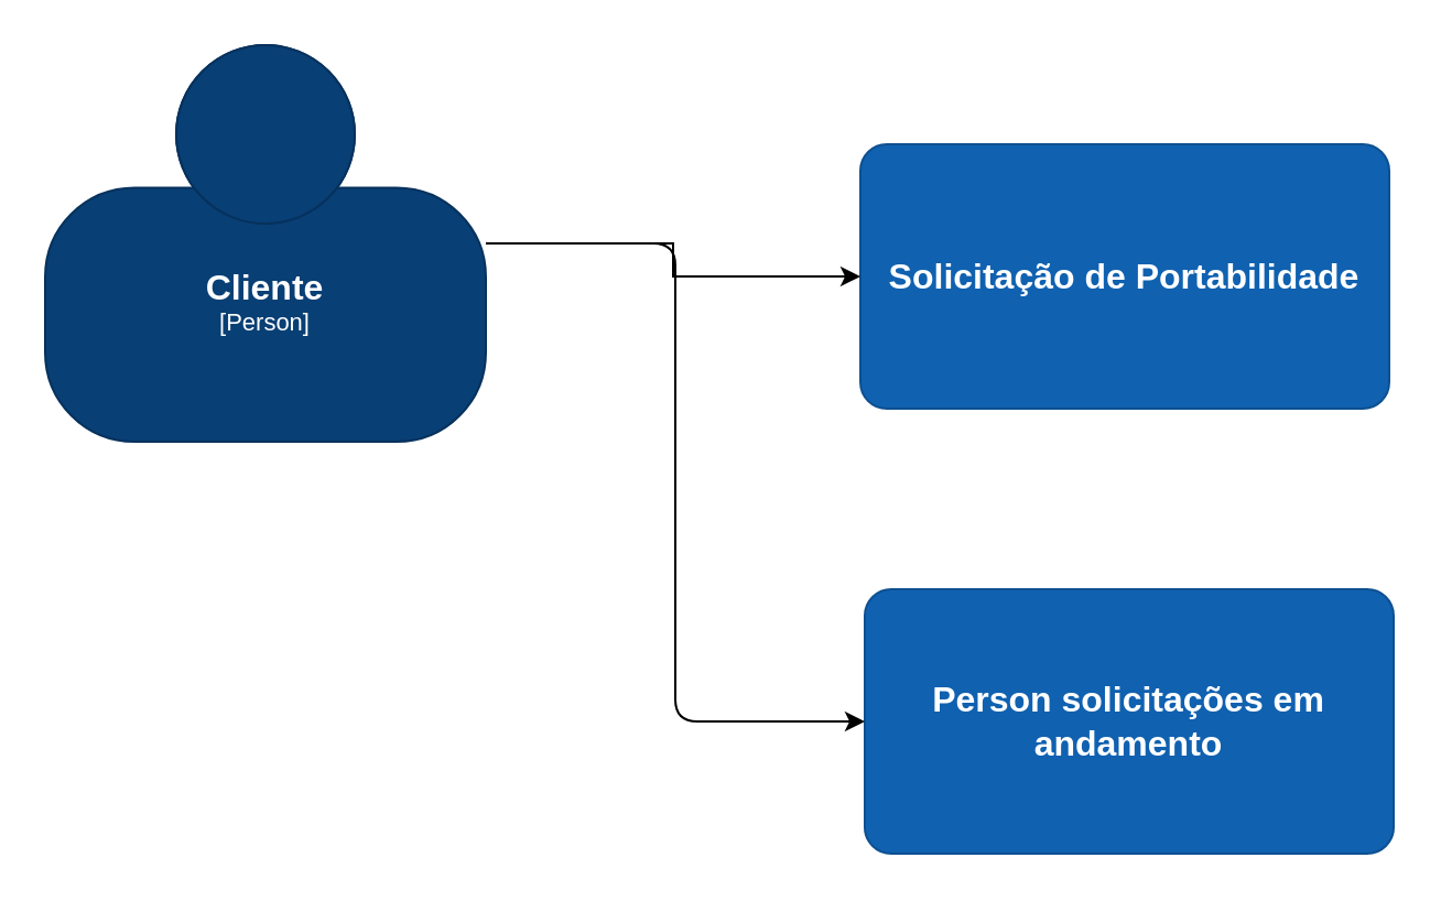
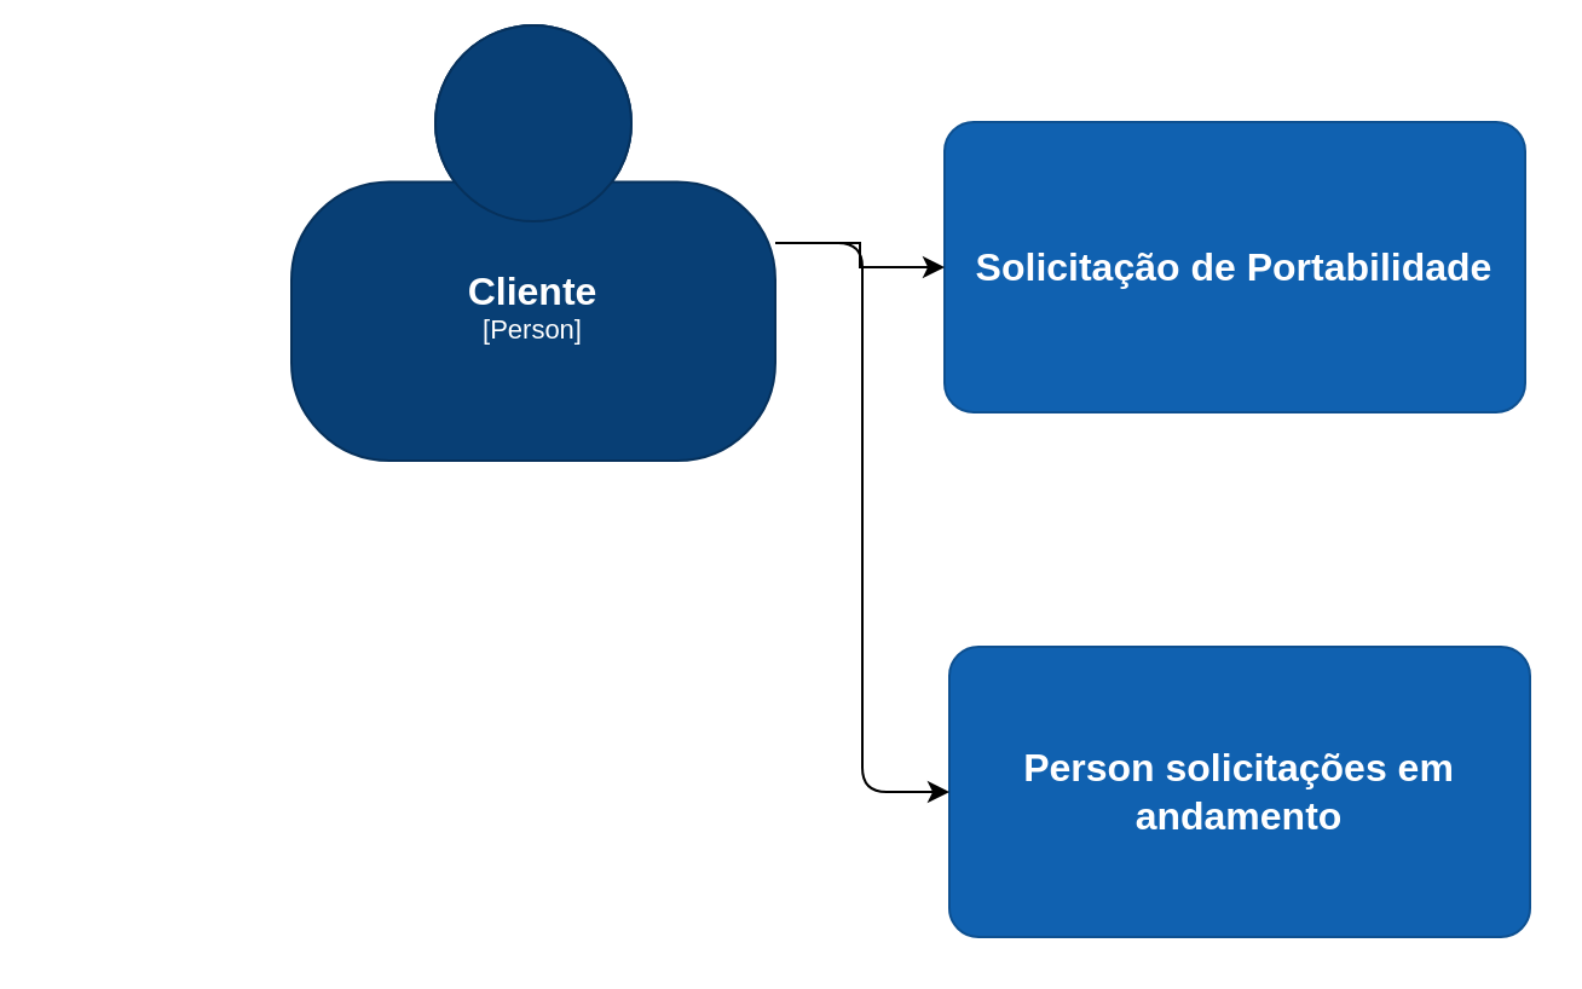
- <mxCell id="2" value="&lt;font style=&quot;font-size: 16px&quot;&gt;&lt;b&gt;Cliente&lt;/b&gt;&lt;/font&gt;&lt;div&gt;[Person]&lt;/div&gt;&lt;br&gt;&lt;div&gt;&lt;font style=&quot;font-size: 11px&quot;&gt;&lt;font color=&quot;#cccccc&quot;&gt;&lt;/font&gt;&lt;/div&gt;" style="html=1;fontSize=11;dashed=0;whiteSpace=wrap;fillColor=#083F75;strokeColor=#06315C;fontColor=#ffffff;shape=mxgraph.c4.person2;align=center;metaEdit=1;points=[[0.5,0,0],[1,0.5,0],[1,0.75,0],[0.75,1,0],[0.5,1,0],[0.25,1,0],[0,0.75,0],[0,0.5,0]];resizable=0;" vertex="1" parent="1"><mxGeometry y="20" width="200" height="180" as="geometry" x="20" /></mxCell>
+ <mxCell id="2" value="&lt;font style=&quot;font-size: 16px&quot;&gt;&lt;b&gt;Cliente&lt;/b&gt;&lt;/font&gt;&lt;div&gt;[Person]&lt;/div&gt;&lt;br&gt;&lt;div&gt;&lt;font style=&quot;font-size: 11px&quot;&gt;&lt;font color=&quot;#cccccc&quot;&gt;&lt;/font&gt;&lt;/div&gt;" style="html=1;fontSize=11;dashed=0;whiteSpace=wrap;fillColor=#083F75;strokeColor=#06315C;fontColor=#ffffff;shape=mxgraph.c4.person2;align=center;metaEdit=1;points=[[0.5,0,0],[1,0.5,0],[1,0.75,0],[0.75,1,0],[0.5,1,0],[0.25,1,0],[0,0.75,0],[0,0.5,0]];resizable=0;" vertex="1" parent="1"><mxGeometry x="120" y="10" width="200" height="180" as="geometry" /></mxCell>
- <mxCell id="3" value="&lt;font style=&quot;font-size: 16px&quot;&gt;&lt;b&gt;Solicitação de Portabilidade&lt;/b&gt;&lt;/font&gt;&lt;br&gt;&lt;div&gt;&lt;font style=&quot;font-size: 11px&quot;&gt;&lt;font color=&quot;#cccccc&quot;&gt;&lt;/font&gt;&lt;/div&gt;" style="rounded=1;whiteSpace=wrap;html=1;labelBackgroundColor=none;fillColor=#1061B0;fontColor=#ffffff;align=center;arcSize=10;strokeColor=#0D5091;metaEdit=1;resizable=0;points=[[0.25,0,0],[0.5,0,0],[0.75,0,0],[1,0.25,0],[1,0.5,0],[1,0.75,0],[0.75,1,0],[0.5,1,0],[0.25,1,0],[0,0.75,0],[0,0.5,0],[0,0.25,0]];" vertex="1" parent="1"><mxGeometry x="390" y="65" width="240" height="120" as="geometry" /></mxCell>
+ <mxCell id="3" value="&lt;font style=&quot;font-size: 16px&quot;&gt;&lt;b&gt;Solicitação de Portabilidade&lt;/b&gt;&lt;/font&gt;&lt;br&gt;&lt;div&gt;&lt;font style=&quot;font-size: 11px&quot;&gt;&lt;font color=&quot;#cccccc&quot;&gt;&lt;/font&gt;&lt;/div&gt;" style="rounded=1;whiteSpace=wrap;html=1;labelBackgroundColor=none;fillColor=#1061B0;fontColor=#ffffff;align=center;arcSize=10;strokeColor=#0D5091;metaEdit=1;resizable=0;points=[[0.25,0,0],[0.5,0,0],[0.75,0,0],[1,0.25,0],[1,0.5,0],[1,0.75,0],[0.75,1,0],[0.5,1,0],[0.25,1,0],[0,0.75,0],[0,0.5,0],[0,0.25,0]];" vertex="1" parent="1"><mxGeometry x="390" y="50" width="240" height="120" as="geometry" /></mxCell>
